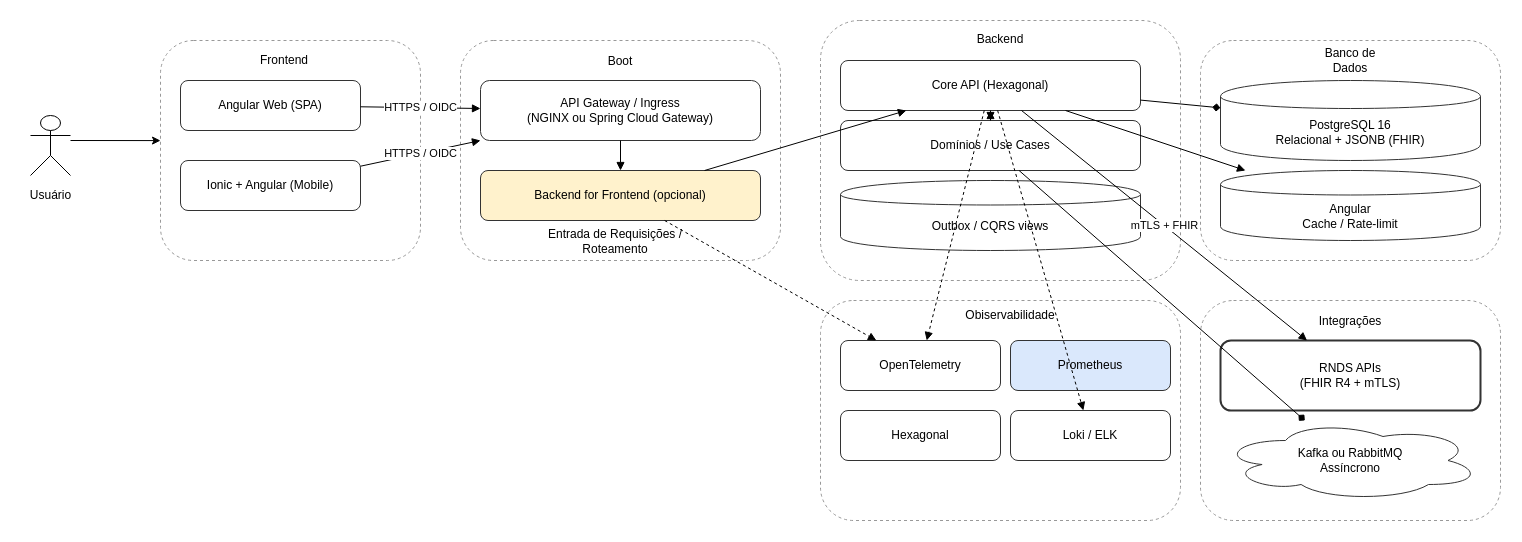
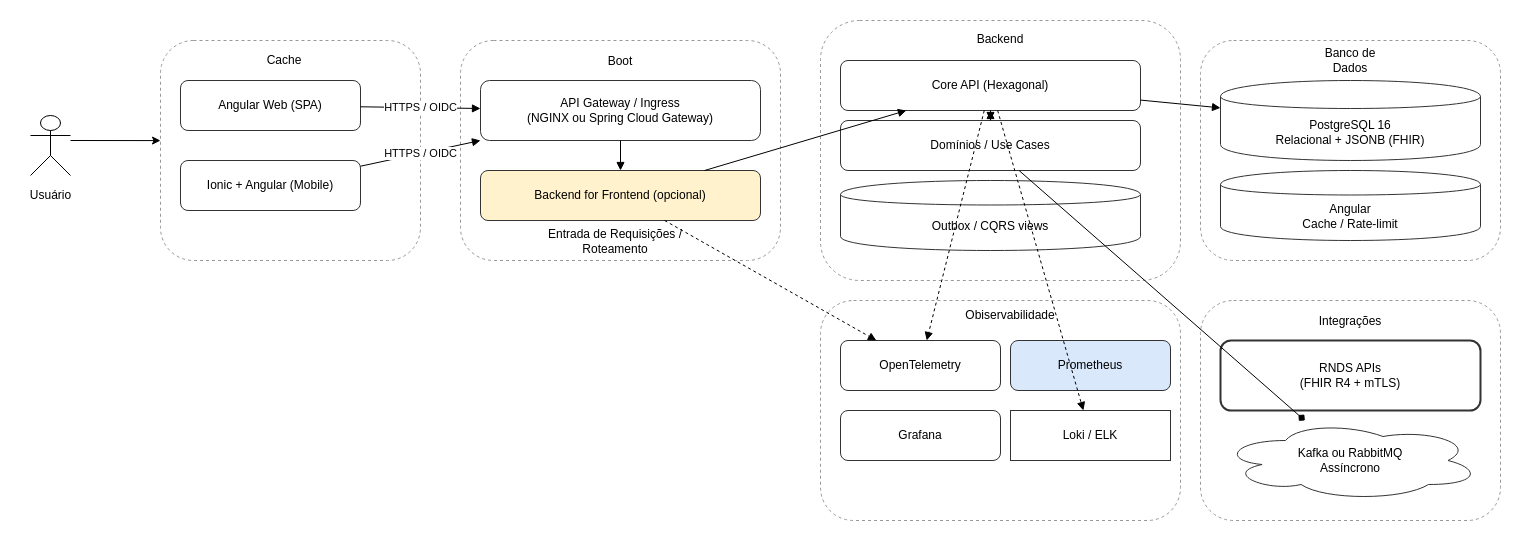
- <mxCell id="42" value="Frontend" style="text;html=1;align=center;verticalAlign=middle;whiteSpace=wrap;rounded=0;" vertex="1" parent="1"><mxGeometry x="254" y="45" width="60" height="30" as="geometry" /></mxCell>
+ <mxCell id="42" value="Cache" style="text;html=1;align=center;verticalAlign=middle;whiteSpace=wrap;rounded=0;" vertex="1" parent="1"><mxGeometry x="254" y="45" width="60" height="30" as="geometry" /></mxCell>
- <mxCell id="29" value="" style="endArrow=diamond;html=1;rounded=0;" parent="1" source="12" target="15" edge="1"><mxGeometry relative="1" as="geometry" /></mxCell>
+ <mxCell id="29" value="" style="endArrow=block;html=1;rounded=0;" parent="1" source="12" target="15" edge="1"><mxGeometry relative="1" as="geometry" /></mxCell>
- <mxCell id="30" value="" style="endArrow=block;html=1;rounded=0;" parent="1" source="12" target="16" edge="1"><mxGeometry relative="1" as="geometry" /></mxCell>
- <mxCell id="31" value="mTLS + FHIR" style="endArrow=block;html=1;rounded=0;" parent="1" source="12" target="17" edge="1"><mxGeometry relative="1" as="geometry" /></mxCell>
- <mxCell id="21" value="Hexagonal" style="rounded=1;whiteSpace=wrap;html=1;fillColor=#ffffff;strokeColor=#333333;" parent="1" vertex="1"><mxGeometry x="840" y="410" width="160" height="50" as="geometry" /></mxCell>
+ <mxCell id="21" value="Grafana" style="rounded=1;whiteSpace=wrap;html=1;fillColor=#ffffff;strokeColor=#333333;" parent="1" vertex="1"><mxGeometry x="840" y="410" width="160" height="50" as="geometry" /></mxCell>
- <mxCell id="22" value="Loki / ELK" style="rounded=1;whiteSpace=wrap;html=1;fillColor=#ffffff;strokeColor=#333333;" parent="1" vertex="1"><mxGeometry x="1010" y="410" width="160" height="50" as="geometry" /></mxCell>
+ <mxCell id="22" value="Loki / ELK" style="whiteSpace=wrap;html=1;fillColor=#ffffff;strokeColor=#333333;rounded=0;" parent="1" vertex="1"><mxGeometry x="1010" y="410" width="160" height="50" as="geometry" /></mxCell>
